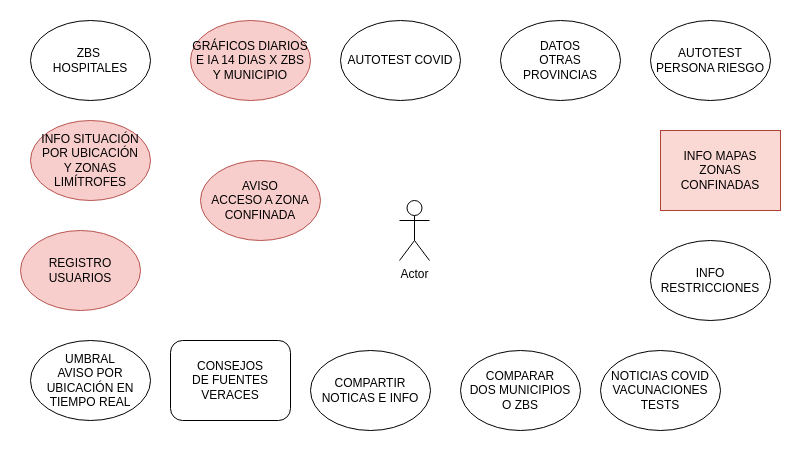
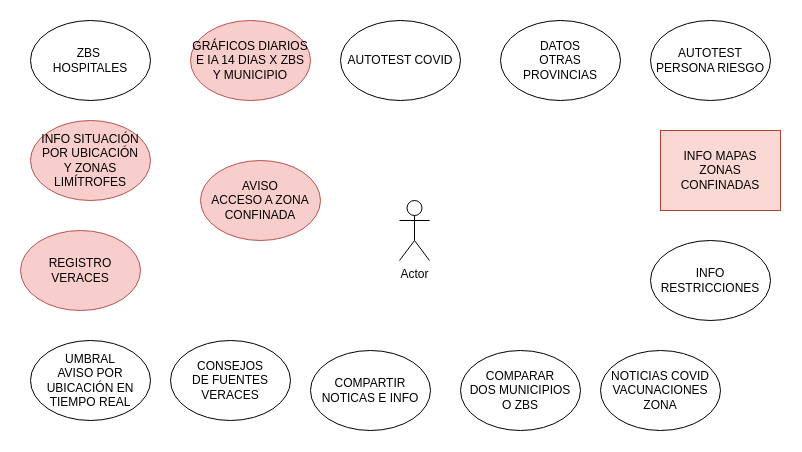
- <mxCell id="12" value="REGISTRO&lt;br&gt;USUARIOS" style="ellipse;whiteSpace=wrap;html=1;fillColor=#f8cecc;strokeColor=#b85450;" parent="1" vertex="1"><mxGeometry x="20" y="230" width="120" height="80" as="geometry" /></mxCell>
+ <mxCell id="12" value="REGISTRO&lt;br&gt;VERACES" style="ellipse;whiteSpace=wrap;html=1;fillColor=#f8cecc;strokeColor=#b85450;" parent="1" vertex="1"><mxGeometry x="20" y="230" width="120" height="80" as="geometry" /></mxCell>
- <mxCell id="13" value="CONSEJOS&lt;br&gt;DE FUENTES&lt;br&gt;VERACES" style="whiteSpace=wrap;html=1;rounded=1;" parent="1" vertex="1"><mxGeometry x="170" y="340" width="120" height="80" as="geometry" /></mxCell>
+ <mxCell id="13" value="CONSEJOS&lt;br&gt;DE FUENTES&lt;br&gt;VERACES" style="ellipse;whiteSpace=wrap;html=1;" parent="1" vertex="1"><mxGeometry x="170" y="340" width="120" height="80" as="geometry" /></mxCell>
- <mxCell id="9" value="NOTICIAS COVID&lt;br&gt;VACUNACIONES&lt;br&gt;TESTS" style="ellipse;whiteSpace=wrap;html=1;" parent="1" vertex="1"><mxGeometry x="600" y="350" width="120" height="80" as="geometry" /></mxCell>
+ <mxCell id="9" value="NOTICIAS COVID&lt;br&gt;VACUNACIONES&lt;br&gt;ZONA" style="ellipse;whiteSpace=wrap;html=1;" parent="1" vertex="1"><mxGeometry x="600" y="350" width="120" height="80" as="geometry" /></mxCell>
